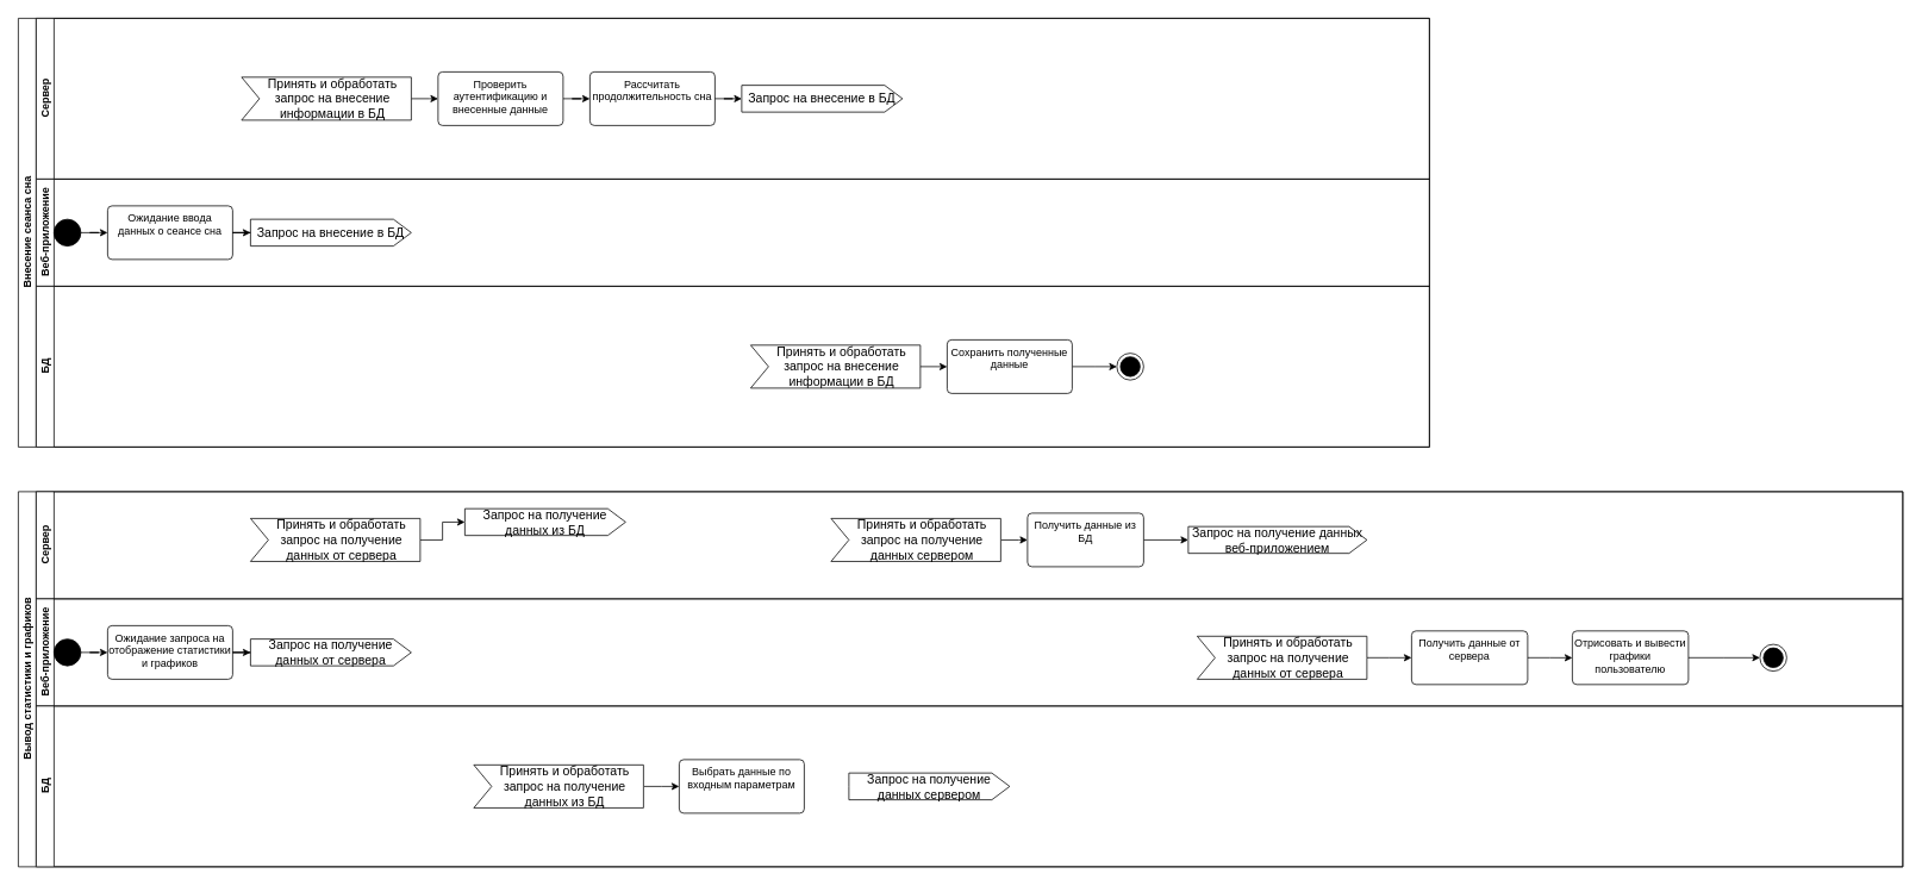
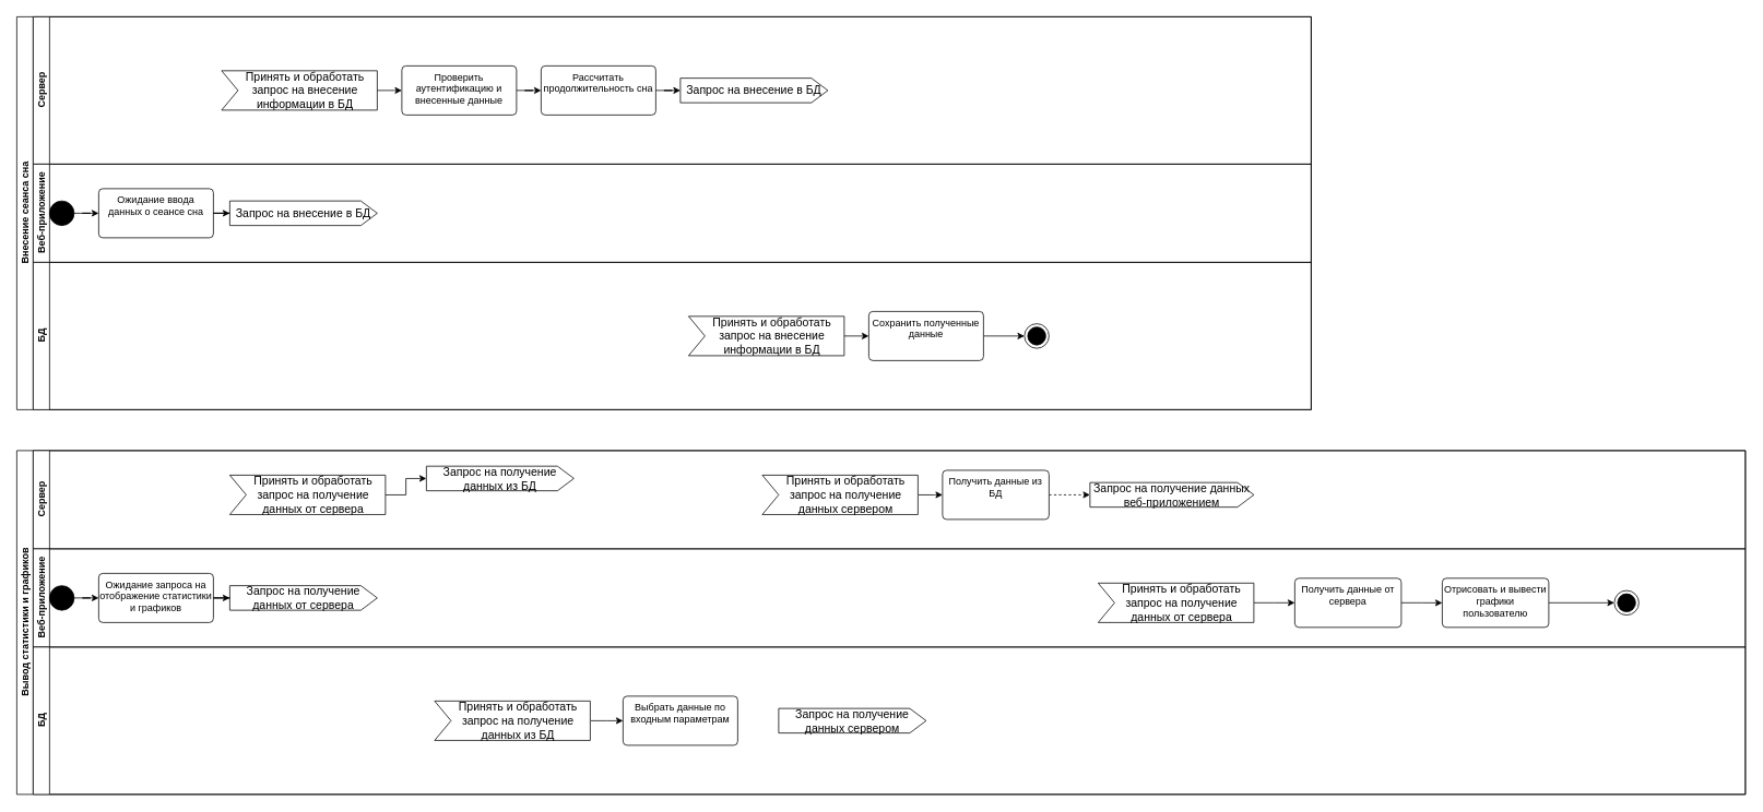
- <mxCell id="31" style="edgeStyle=orthogonalEdgeStyle;rounded=0;orthogonalLoop=1;jettySize=auto;html=1;" edge="1" parent="25" source="32" target="33"><mxGeometry relative="1" as="geometry" /></mxCell>
+ <mxCell id="31" style="edgeStyle=orthogonalEdgeStyle;rounded=0;orthogonalLoop=1;jettySize=auto;html=1;dashed=1;" edge="1" parent="25" source="32" target="33"><mxGeometry relative="1" as="geometry" /></mxCell>
